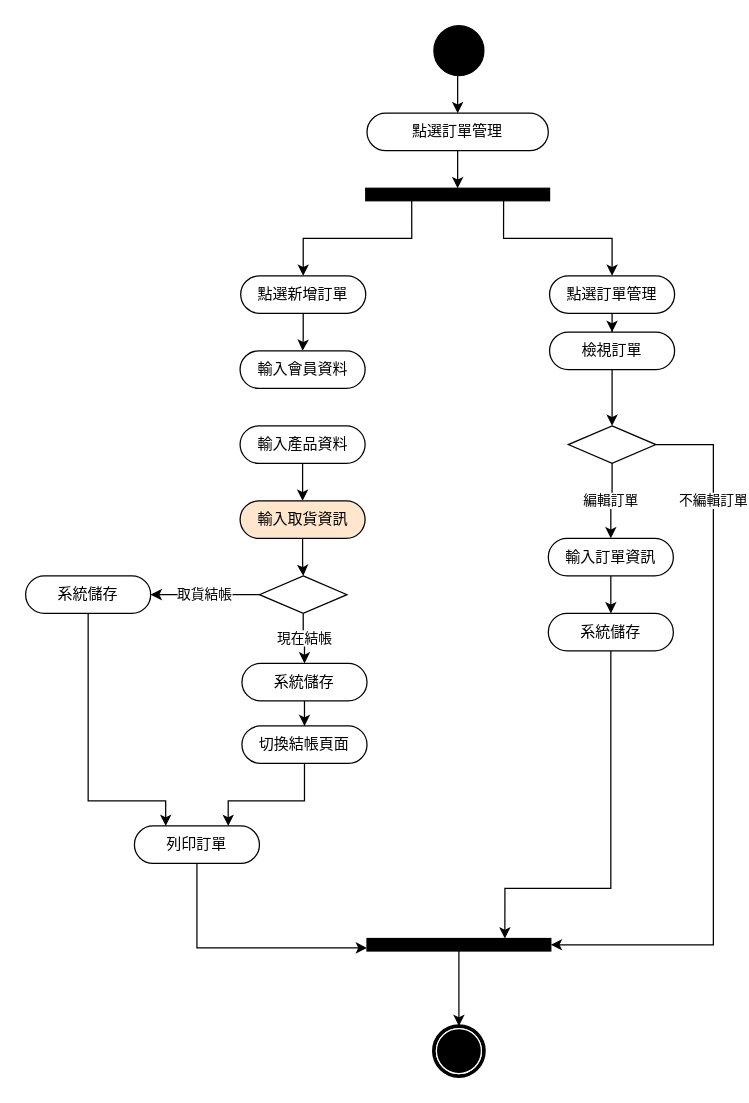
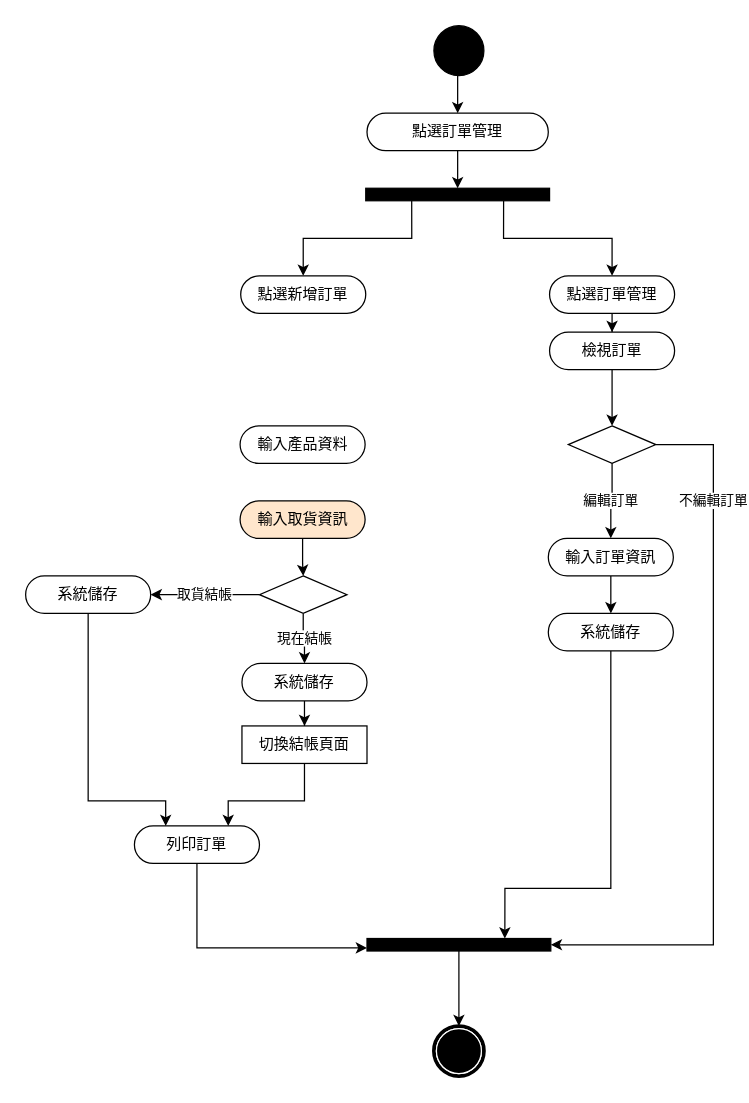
- <mxCell id="10" value="" style="edgeStyle=orthogonalEdgeStyle;rounded=0;orthogonalLoop=1;jettySize=auto;html=1;" parent="1" source="11" target="13" edge="1"><mxGeometry relative="1" as="geometry" /></mxCell>
- <mxCell id="13" value="輸入會員資料" style="rounded=1;whiteSpace=wrap;html=1;shadow=0;comic=0;labelBackgroundColor=none;strokeWidth=1;fontFamily=Verdana;fontSize=12;align=center;arcSize=50;" parent="1" vertex="1"><mxGeometry x="191.5" y="280" width="100" height="30" as="geometry" /></mxCell>
- <mxCell id="22" style="edgeStyle=orthogonalEdgeStyle;rounded=0;orthogonalLoop=1;jettySize=auto;html=1;entryX=0.5;entryY=0;entryDx=0;entryDy=0;" parent="1" source="23" target="25" edge="1"><mxGeometry relative="1" as="geometry" /></mxCell>
- <mxCell id="40" value="切換結帳頁面" style="rounded=1;whiteSpace=wrap;html=1;shadow=0;comic=0;labelBackgroundColor=none;strokeWidth=1;fontFamily=Verdana;fontSize=12;align=center;arcSize=50;" vertex="1" parent="1"><mxGeometry x="193" y="580" width="100" height="30" as="geometry" /></mxCell>
+ <mxCell id="40" value="切換結帳頁面" style="whiteSpace=wrap;html=1;shadow=0;comic=0;labelBackgroundColor=none;strokeWidth=1;fontFamily=Verdana;fontSize=12;align=center;arcSize=50;rounded=0;" vertex="1" parent="1"><mxGeometry x="193" y="580" width="100" height="30" as="geometry" /></mxCell>
